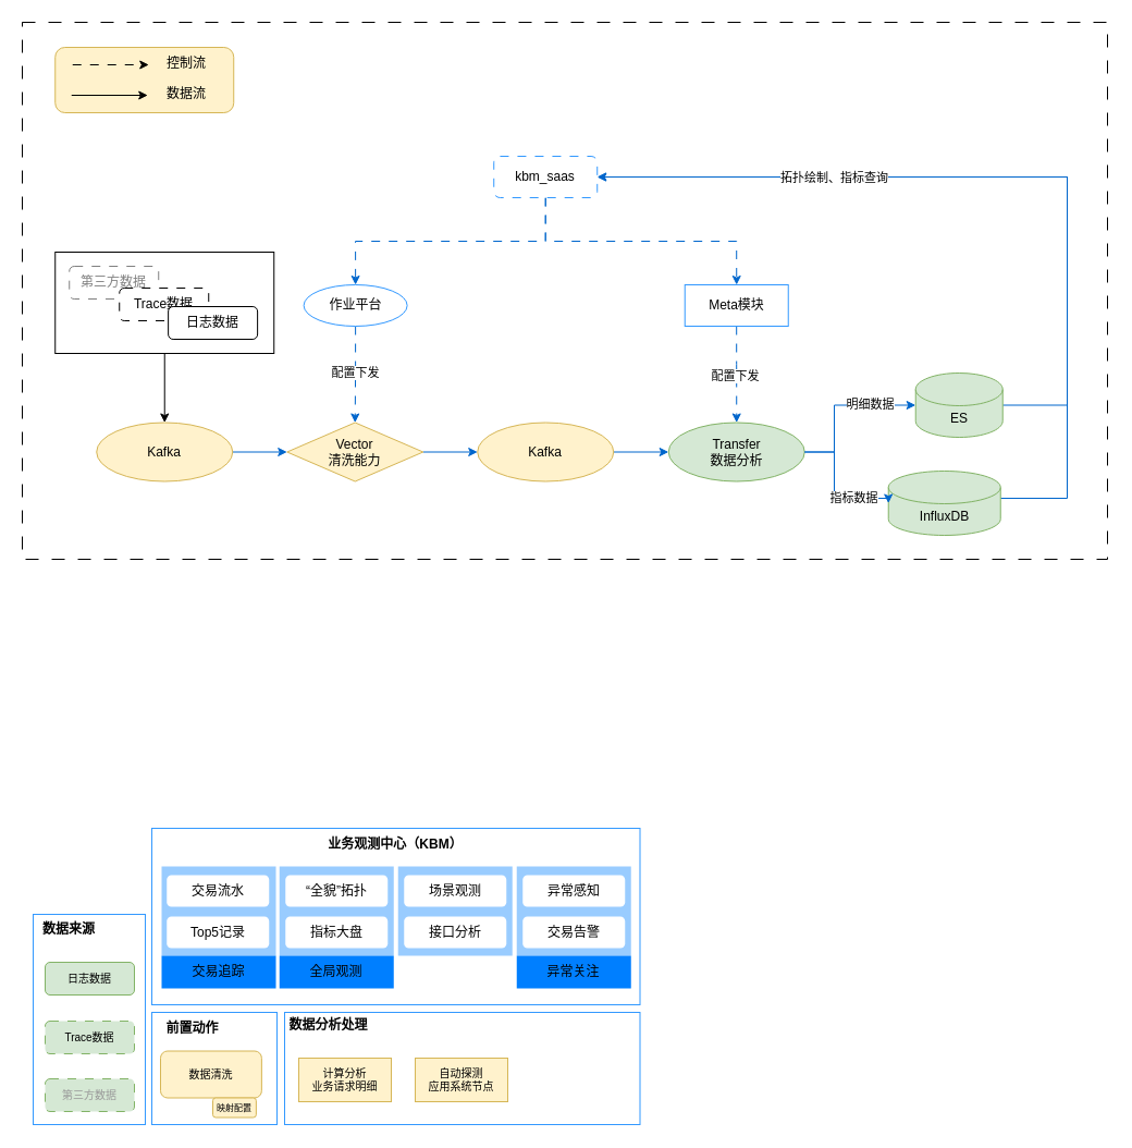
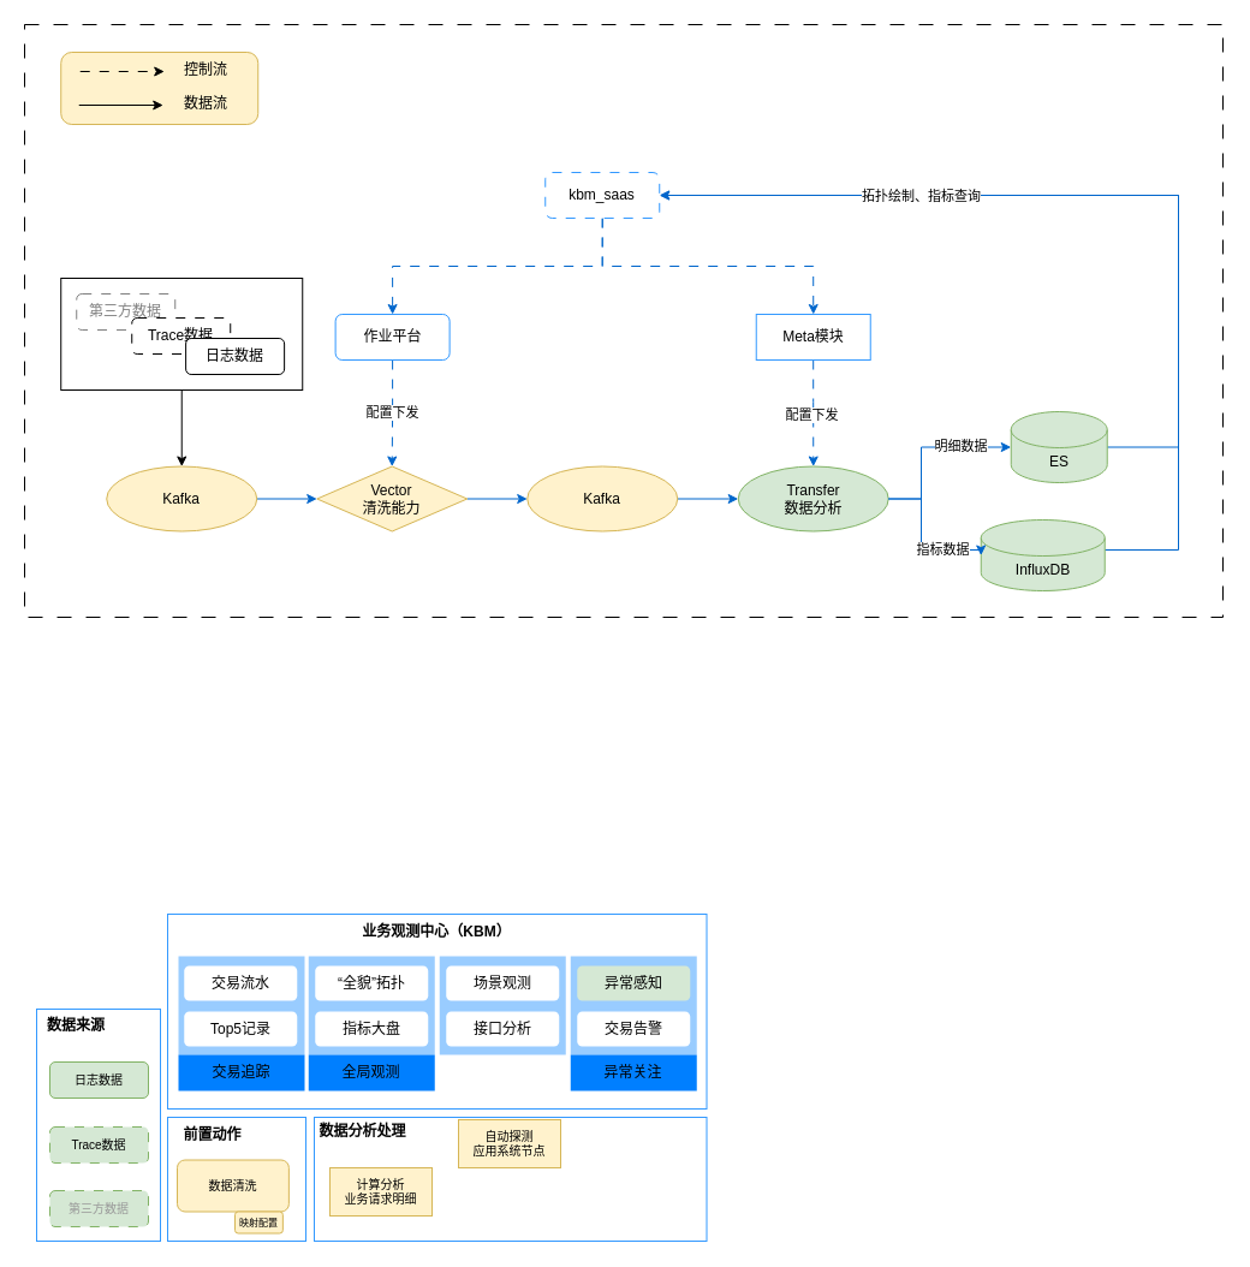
- <mxCell id="28" value="作业平台" style="ellipse;whiteSpace=wrap;html=1;strokeColor=#3399FF;" vertex="1" parent="1"><mxGeometry x="278.62" y="261" width="95" height="38" as="geometry" /></mxCell>
+ <mxCell id="28" value="作业平台" style="rounded=1;whiteSpace=wrap;html=1;strokeColor=#3399FF;" vertex="1" parent="1"><mxGeometry x="278.62" y="261" width="95" height="38" as="geometry" /></mxCell>
- <mxCell id="57" value="异常感知" style="rounded=1;whiteSpace=wrap;html=1;fillColor=#FFFFFF;strokeColor=none;" vertex="1" parent="1"><mxGeometry x="479.75" y="803" width="94" height="29" as="geometry" /></mxCell>
+ <mxCell id="57" value="异常感知" style="rounded=1;whiteSpace=wrap;html=1;fillColor=#d5e8d4;strokeColor=none;" vertex="1" parent="1"><mxGeometry x="479.75" y="803" width="94" height="29" as="geometry" /></mxCell>
- <mxCell id="62" value="自动探测&lt;div&gt;应用系统节点&lt;/div&gt;" style="rounded=0;whiteSpace=wrap;html=1;fontSize=10;fillColor=#fff2cc;strokeColor=#d6b656;" vertex="1" parent="1"><mxGeometry x="381" y="971" width="85" height="40" as="geometry" /></mxCell>
+ <mxCell id="62" value="自动探测&lt;div&gt;应用系统节点&lt;/div&gt;" style="rounded=0;whiteSpace=wrap;html=1;fontSize=10;fillColor=#fff2cc;strokeColor=#d6b656;" vertex="1" parent="1"><mxGeometry x="381" y="931" width="85" height="40" as="geometry" /></mxCell>
